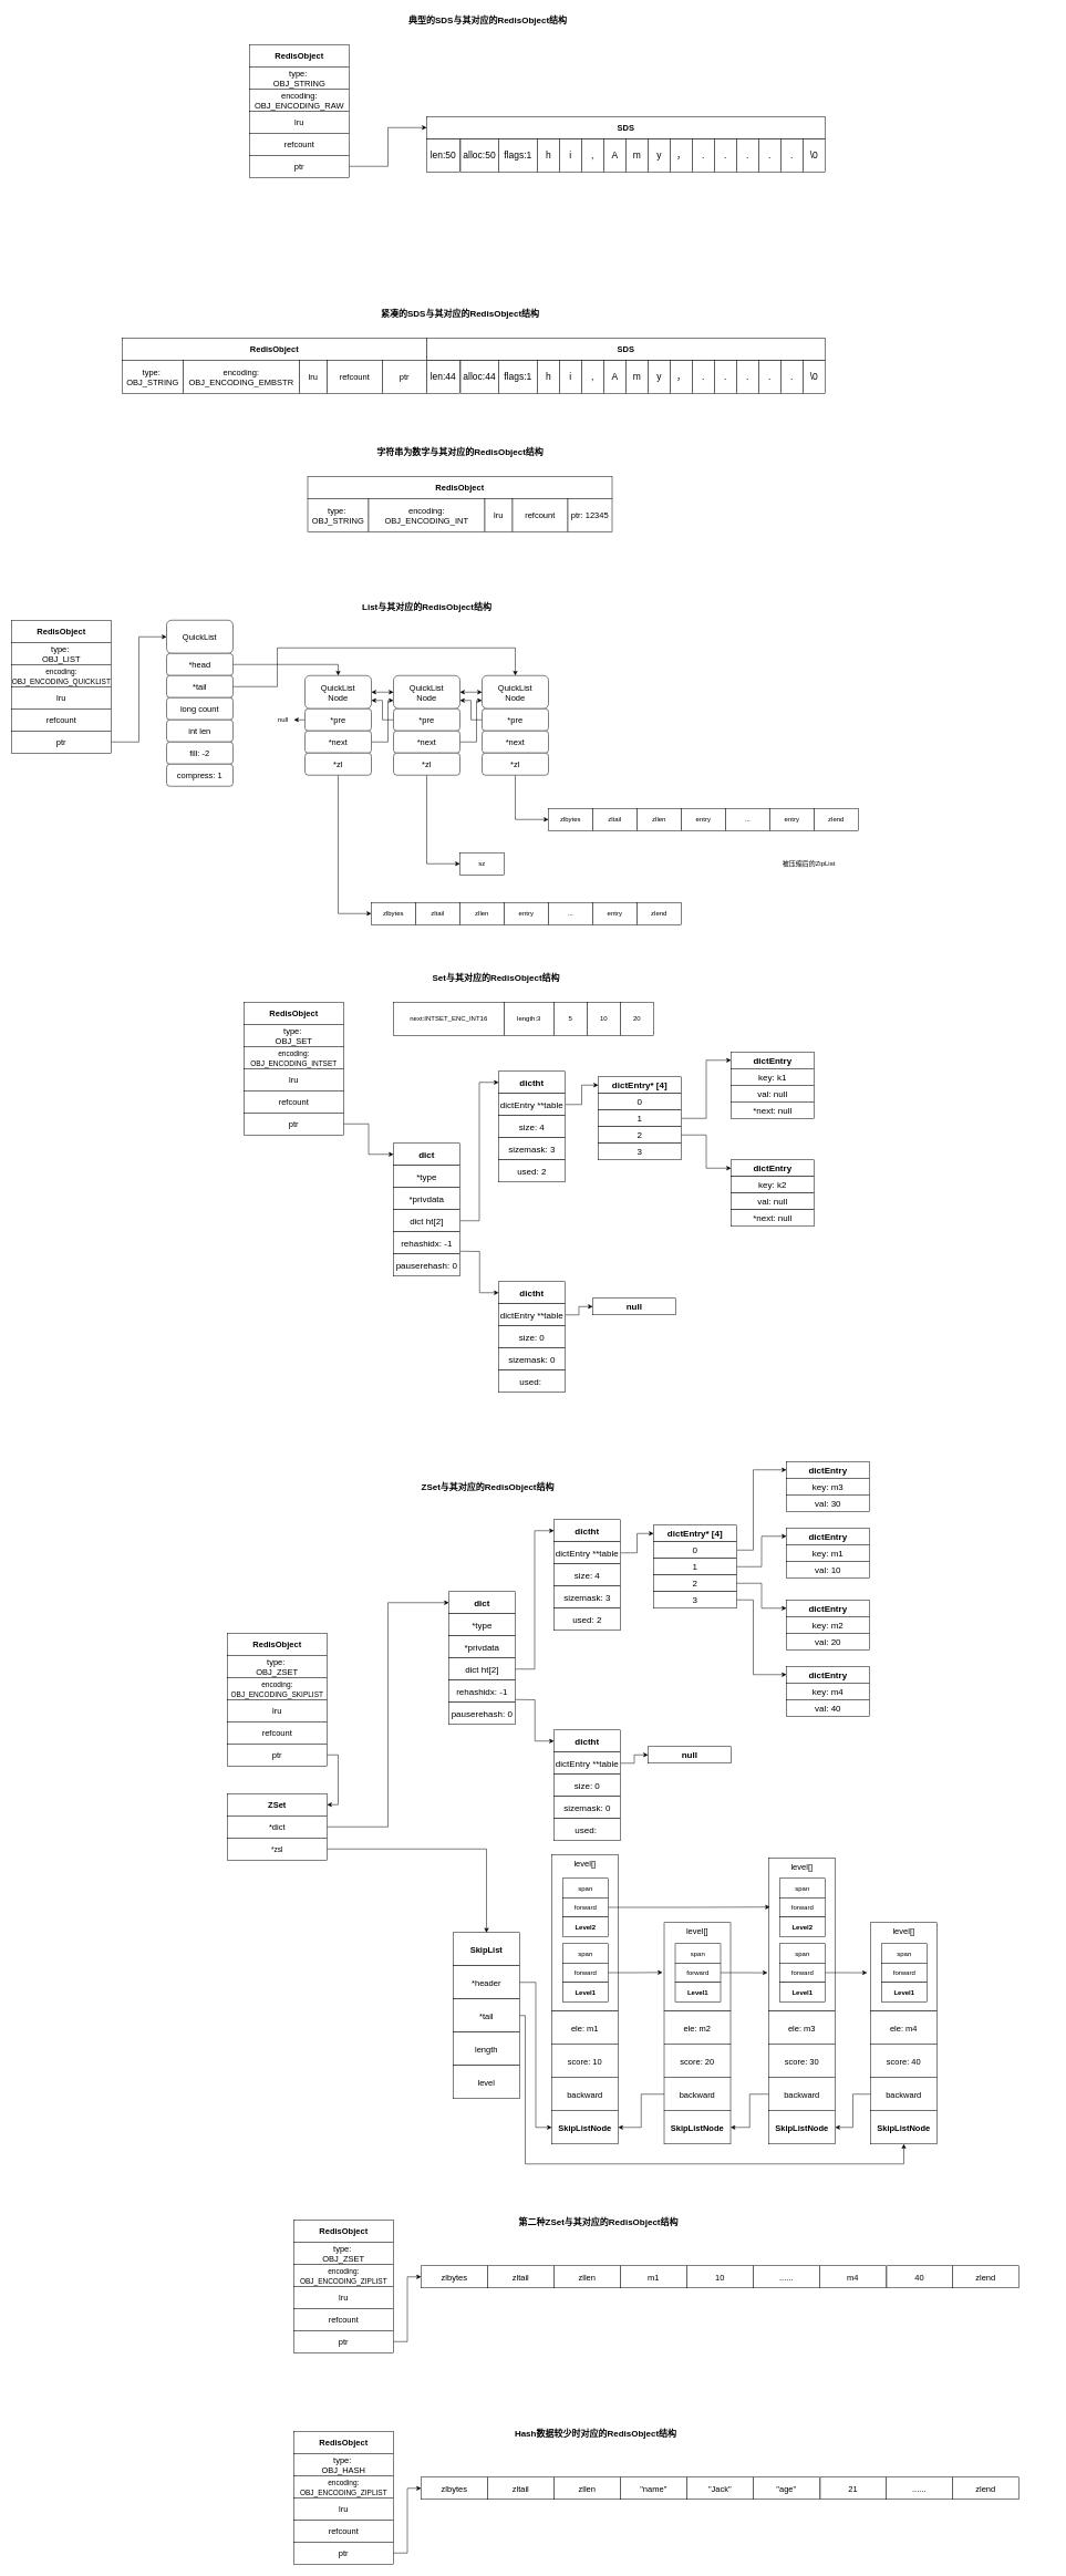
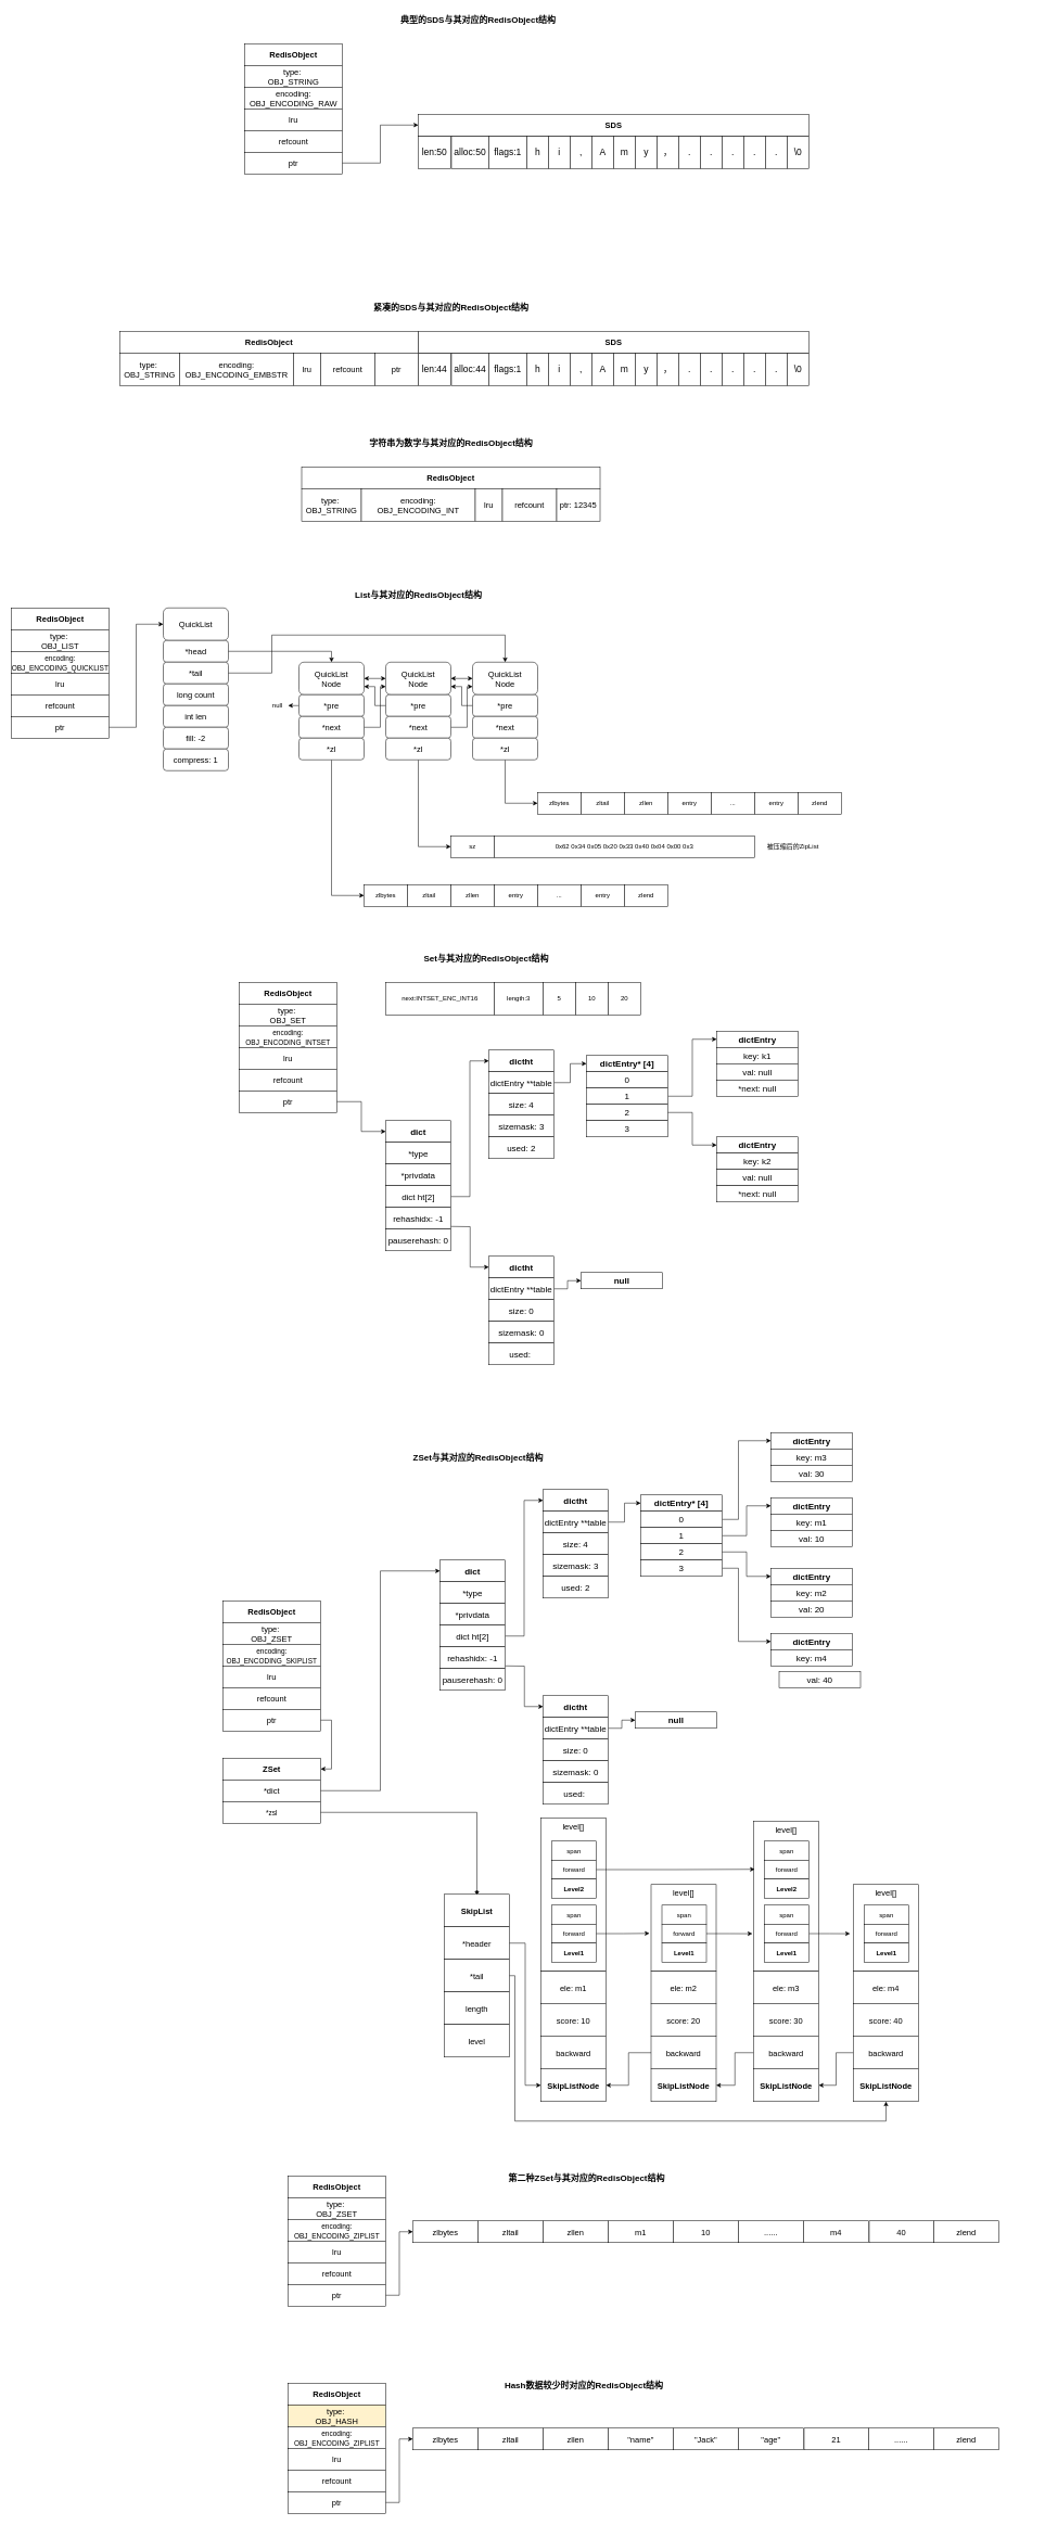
+ <mxCell id="103" value="0x62 0x34 0x05 0x20 0x33 0x40 0x04 0x00 0x3" style="rounded=0;whiteSpace=wrap;html=1;" parent="101" vertex="1"><mxGeometry x="80" width="480" height="40" as="geometry" /></mxCell>
- <mxCell id="230" value="val: 40" style="rounded=0;whiteSpace=wrap;html=1;fontSize=16;fontStyle=0" parent="1" vertex="1"><mxGeometry x="1420" y="3070" width="150" height="30" as="geometry" /></mxCell>
+ <mxCell id="230" value="val: 40" style="rounded=0;whiteSpace=wrap;html=1;fontSize=16;fontStyle=0" parent="1" vertex="1"><mxGeometry x="1435" y="3080" width="150" height="30" as="geometry" /></mxCell>
- <mxCell id="296" style="edgeStyle=orthogonalEdgeStyle;rounded=0;orthogonalLoop=1;jettySize=auto;html=1;exitX=1;exitY=0.5;exitDx=0;exitDy=0;entryX=0.5;entryY=0;entryDx=0;entryDy=0;" parent="1" source="186" target="232" edge="1"><mxGeometry relative="1" as="geometry" /></mxCell>
+ <mxCell id="296" style="edgeStyle=orthogonalEdgeStyle;rounded=0;orthogonalLoop=1;jettySize=auto;html=1;exitX=1;exitY=0.5;exitDx=0;exitDy=0;entryX=0.5;entryY=0;entryDx=0;entryDy=0;endArrow=diamond;" parent="1" source="186" target="232" edge="1"><mxGeometry relative="1" as="geometry" /></mxCell>
- <mxCell id="317" value="&lt;span style=&quot;font-weight: normal;&quot;&gt;type:&amp;nbsp;&lt;/span&gt;&lt;div&gt;&lt;span style=&quot;font-weight: normal;&quot;&gt;OBJ_HASH&lt;/span&gt;&lt;/div&gt;" style="rounded=0;whiteSpace=wrap;html=1;fontStyle=1;fontSize=15;" vertex="1" parent="315"><mxGeometry y="40" width="180" height="40" as="geometry" /></mxCell>
+ <mxCell id="317" value="&lt;span style=&quot;font-weight: normal;&quot;&gt;type:&amp;nbsp;&lt;/span&gt;&lt;div&gt;&lt;span style=&quot;font-weight: normal;&quot;&gt;OBJ_HASH&lt;/span&gt;&lt;/div&gt;" style="rounded=0;whiteSpace=wrap;html=1;fontStyle=1;fontSize=15;fillColor=#fff2cc;" vertex="1" parent="315"><mxGeometry y="40" width="180" height="40" as="geometry" /></mxCell>
